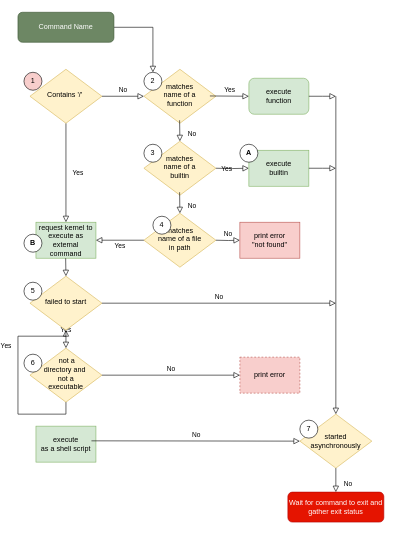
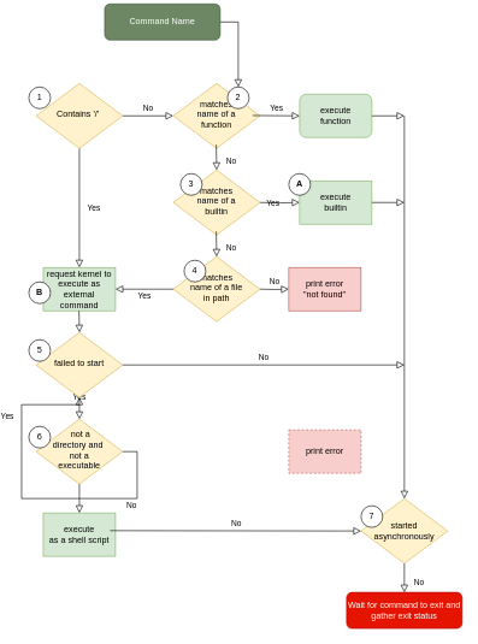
- <mxCell id="3" value="Command Name" style="rounded=1;whiteSpace=wrap;html=1;fontSize=12;glass=0;strokeWidth=1;shadow=0;fillColor=#6d8764;fontColor=#ffffff;strokeColor=#3A5431;" parent="1" vertex="1"><mxGeometry x="20" y="20" width="160" height="50" as="geometry" /></mxCell>
+ <mxCell id="3" value="Command Name" style="rounded=1;whiteSpace=wrap;html=1;fontSize=12;glass=0;strokeWidth=1;shadow=0;fillColor=#6d8764;fontColor=#ffffff;strokeColor=#3A5431;" parent="1" vertex="1"><mxGeometry x="135" y="5" width="160" height="50" as="geometry" /></mxCell>
- <mxCell id="36" value="1" style="ellipse;whiteSpace=wrap;html=1;aspect=fixed;fillColor=#f8cecc;" vertex="1" parent="1"><mxGeometry x="30" y="120" width="30" height="30" as="geometry" /></mxCell>
+ <mxCell id="36" value="1" style="ellipse;whiteSpace=wrap;html=1;aspect=fixed;" vertex="1" parent="1"><mxGeometry x="30" y="120" width="30" height="30" as="geometry" /></mxCell>
- <mxCell id="37" value="2" style="ellipse;whiteSpace=wrap;html=1;aspect=fixed;" vertex="1" parent="1"><mxGeometry x="230" y="120" width="30" height="30" as="geometry" /></mxCell>
+ <mxCell id="37" value="2" style="ellipse;whiteSpace=wrap;html=1;aspect=fixed;" vertex="1" parent="1"><mxGeometry x="305" y="120" width="30" height="30" as="geometry" /></mxCell>
- <mxCell id="38" value="3" style="ellipse;whiteSpace=wrap;html=1;aspect=fixed;" vertex="1" parent="1"><mxGeometry x="230" y="240" width="30" height="30" as="geometry" /></mxCell>
+ <mxCell id="38" value="3" style="ellipse;whiteSpace=wrap;html=1;aspect=fixed;" vertex="1" parent="1"><mxGeometry x="240" y="240" width="30" height="30" as="geometry" /></mxCell>
- <mxCell id="32" value="No" style="edgeStyle=orthogonalEdgeStyle;rounded=0;html=1;jettySize=auto;orthogonalLoop=1;fontSize=11;endArrow=block;endFill=0;endSize=8;strokeWidth=1;shadow=0;labelBackgroundColor=none;entryX=0;entryY=0.5;entryDx=0;entryDy=0;exitX=1;exitY=0.5;exitDx=0;exitDy=0;" edge="1" parent="1" source="21" target="30"><mxGeometry y="10" relative="1" as="geometry"><mxPoint as="offset" /><mxPoint x="210" y="624.5" as="sourcePoint" /><mxPoint x="300" y="624.5" as="targetPoint" /></mxGeometry></mxCell>
+ <mxCell id="32" value="No" style="edgeStyle=orthogonalEdgeStyle;rounded=0;html=1;jettySize=auto;orthogonalLoop=1;fontSize=11;endArrow=block;endFill=0;endSize=8;strokeWidth=1;shadow=0;labelBackgroundColor=none;exitX=1;exitY=0.5;exitDx=0;exitDy=0;" edge="1" parent="1" source="21" target="23"><mxGeometry y="10" relative="1" as="geometry"><mxPoint as="offset" /><mxPoint x="210" y="624.5" as="sourcePoint" /><mxPoint x="300" y="624.5" as="targetPoint" /></mxGeometry></mxCell>
